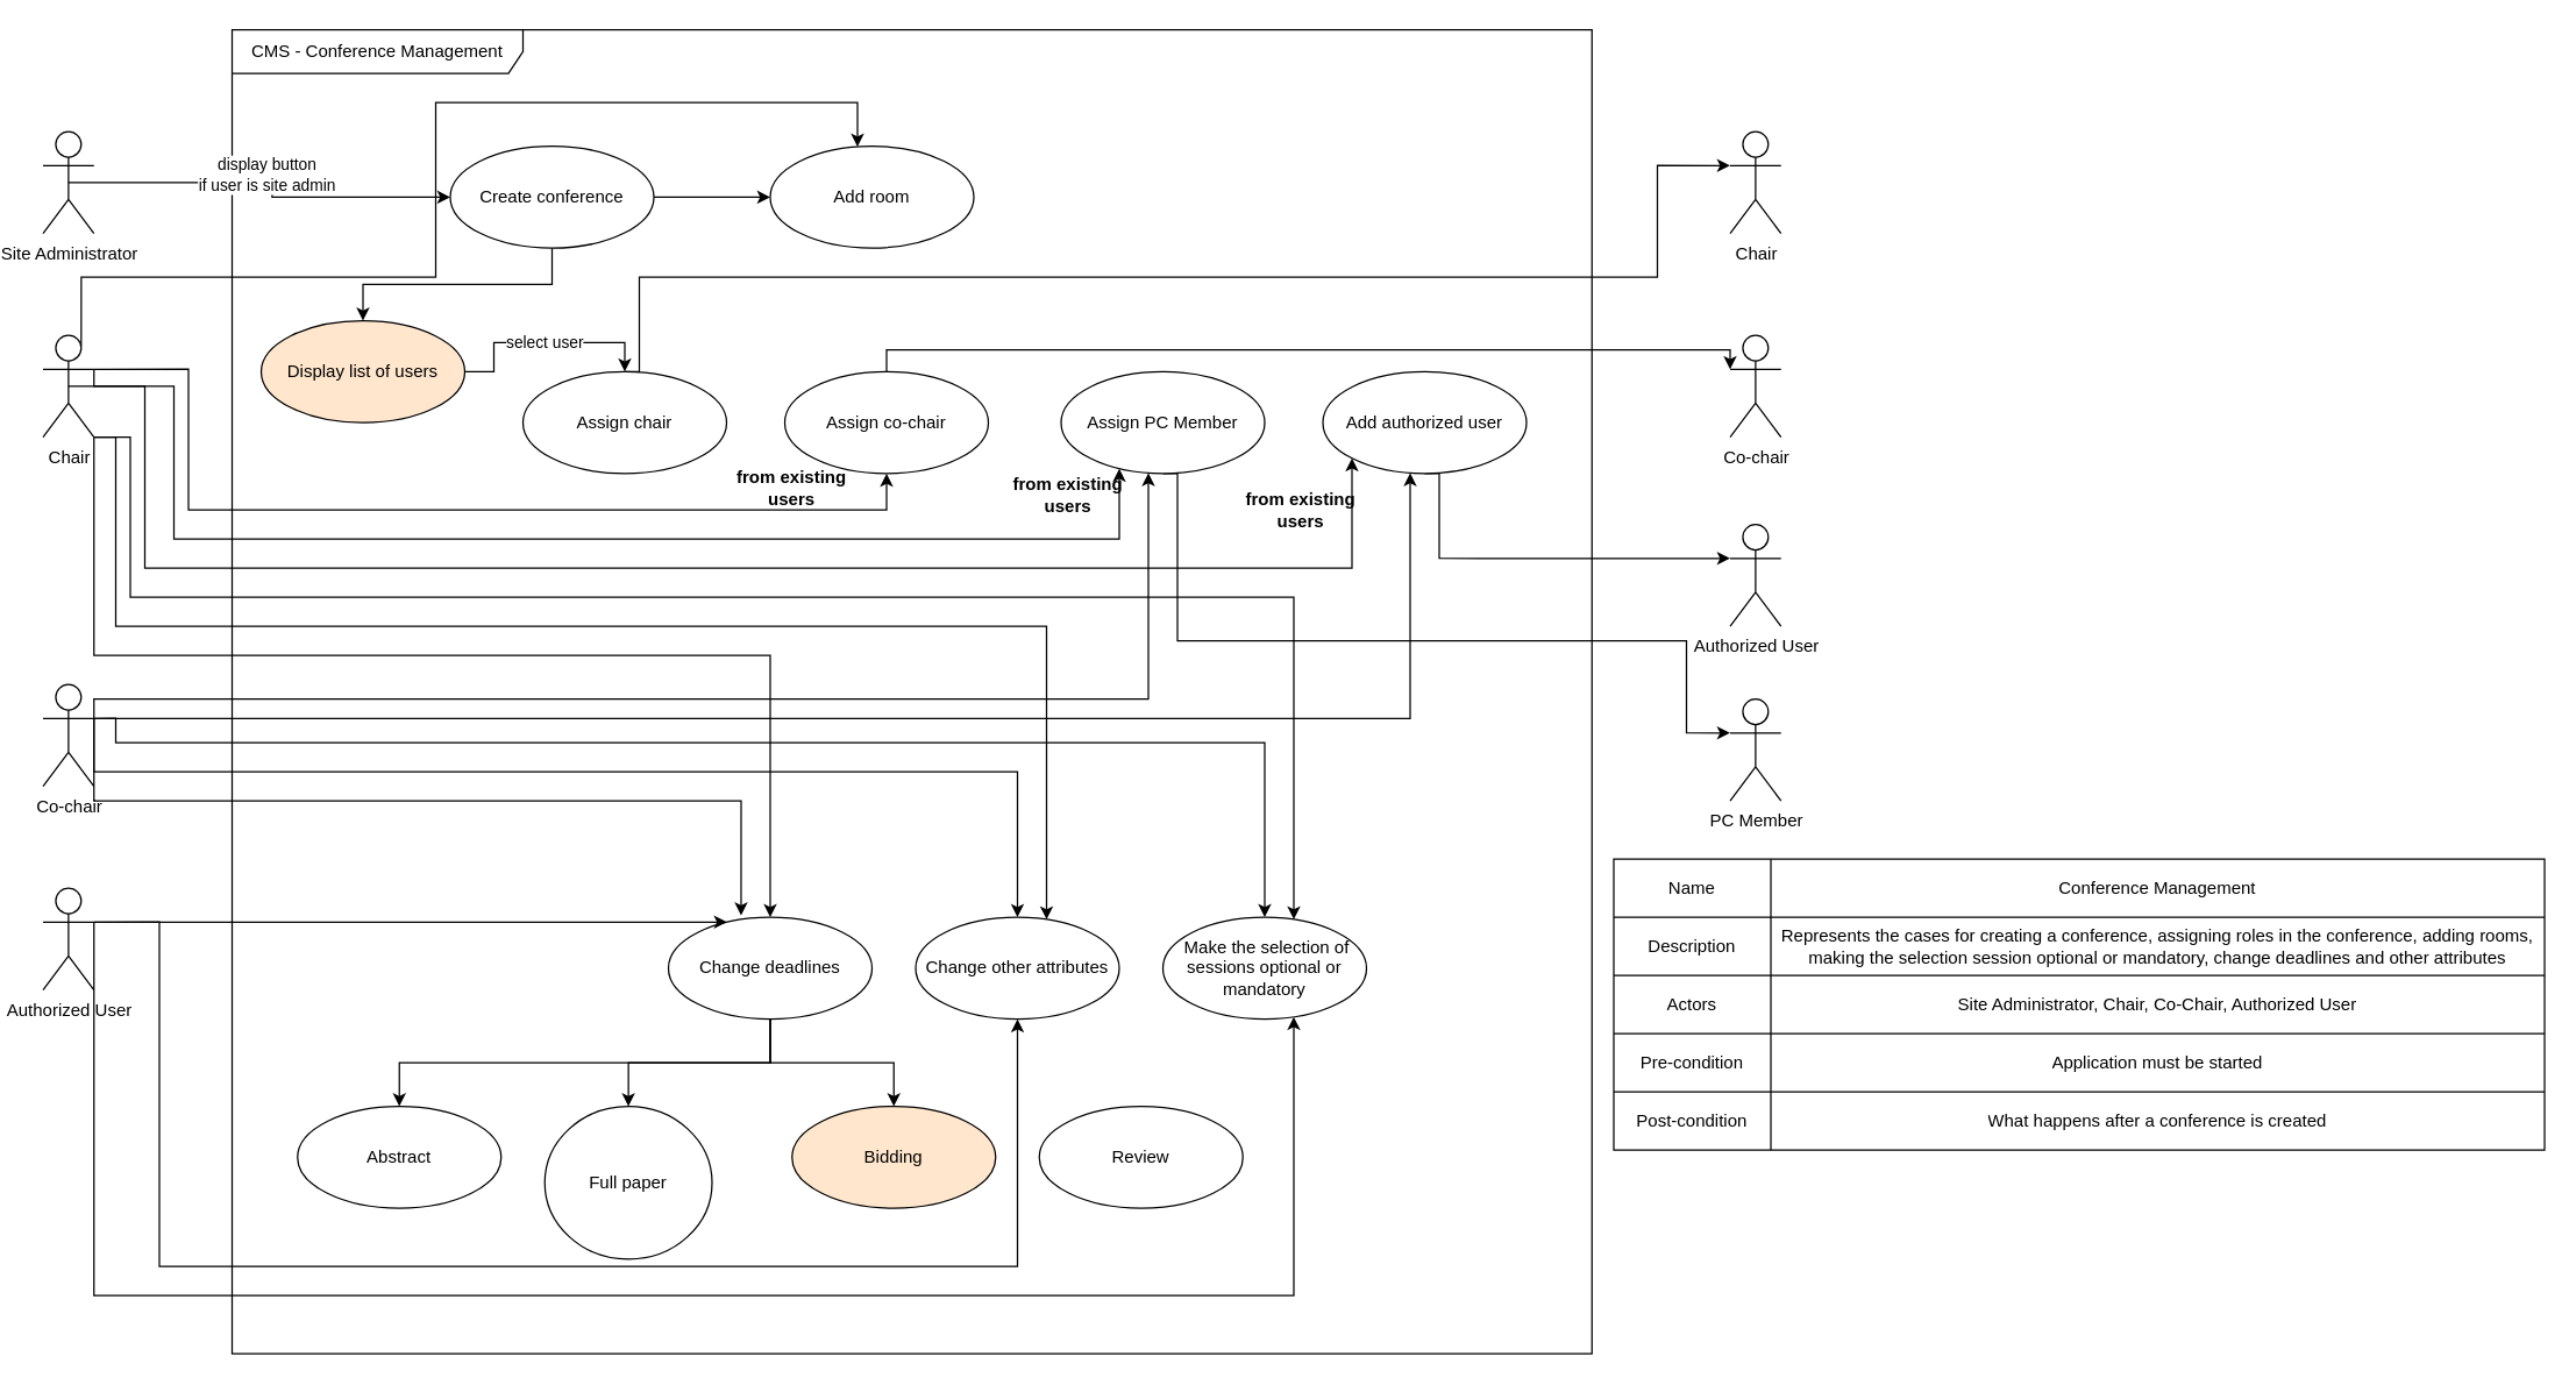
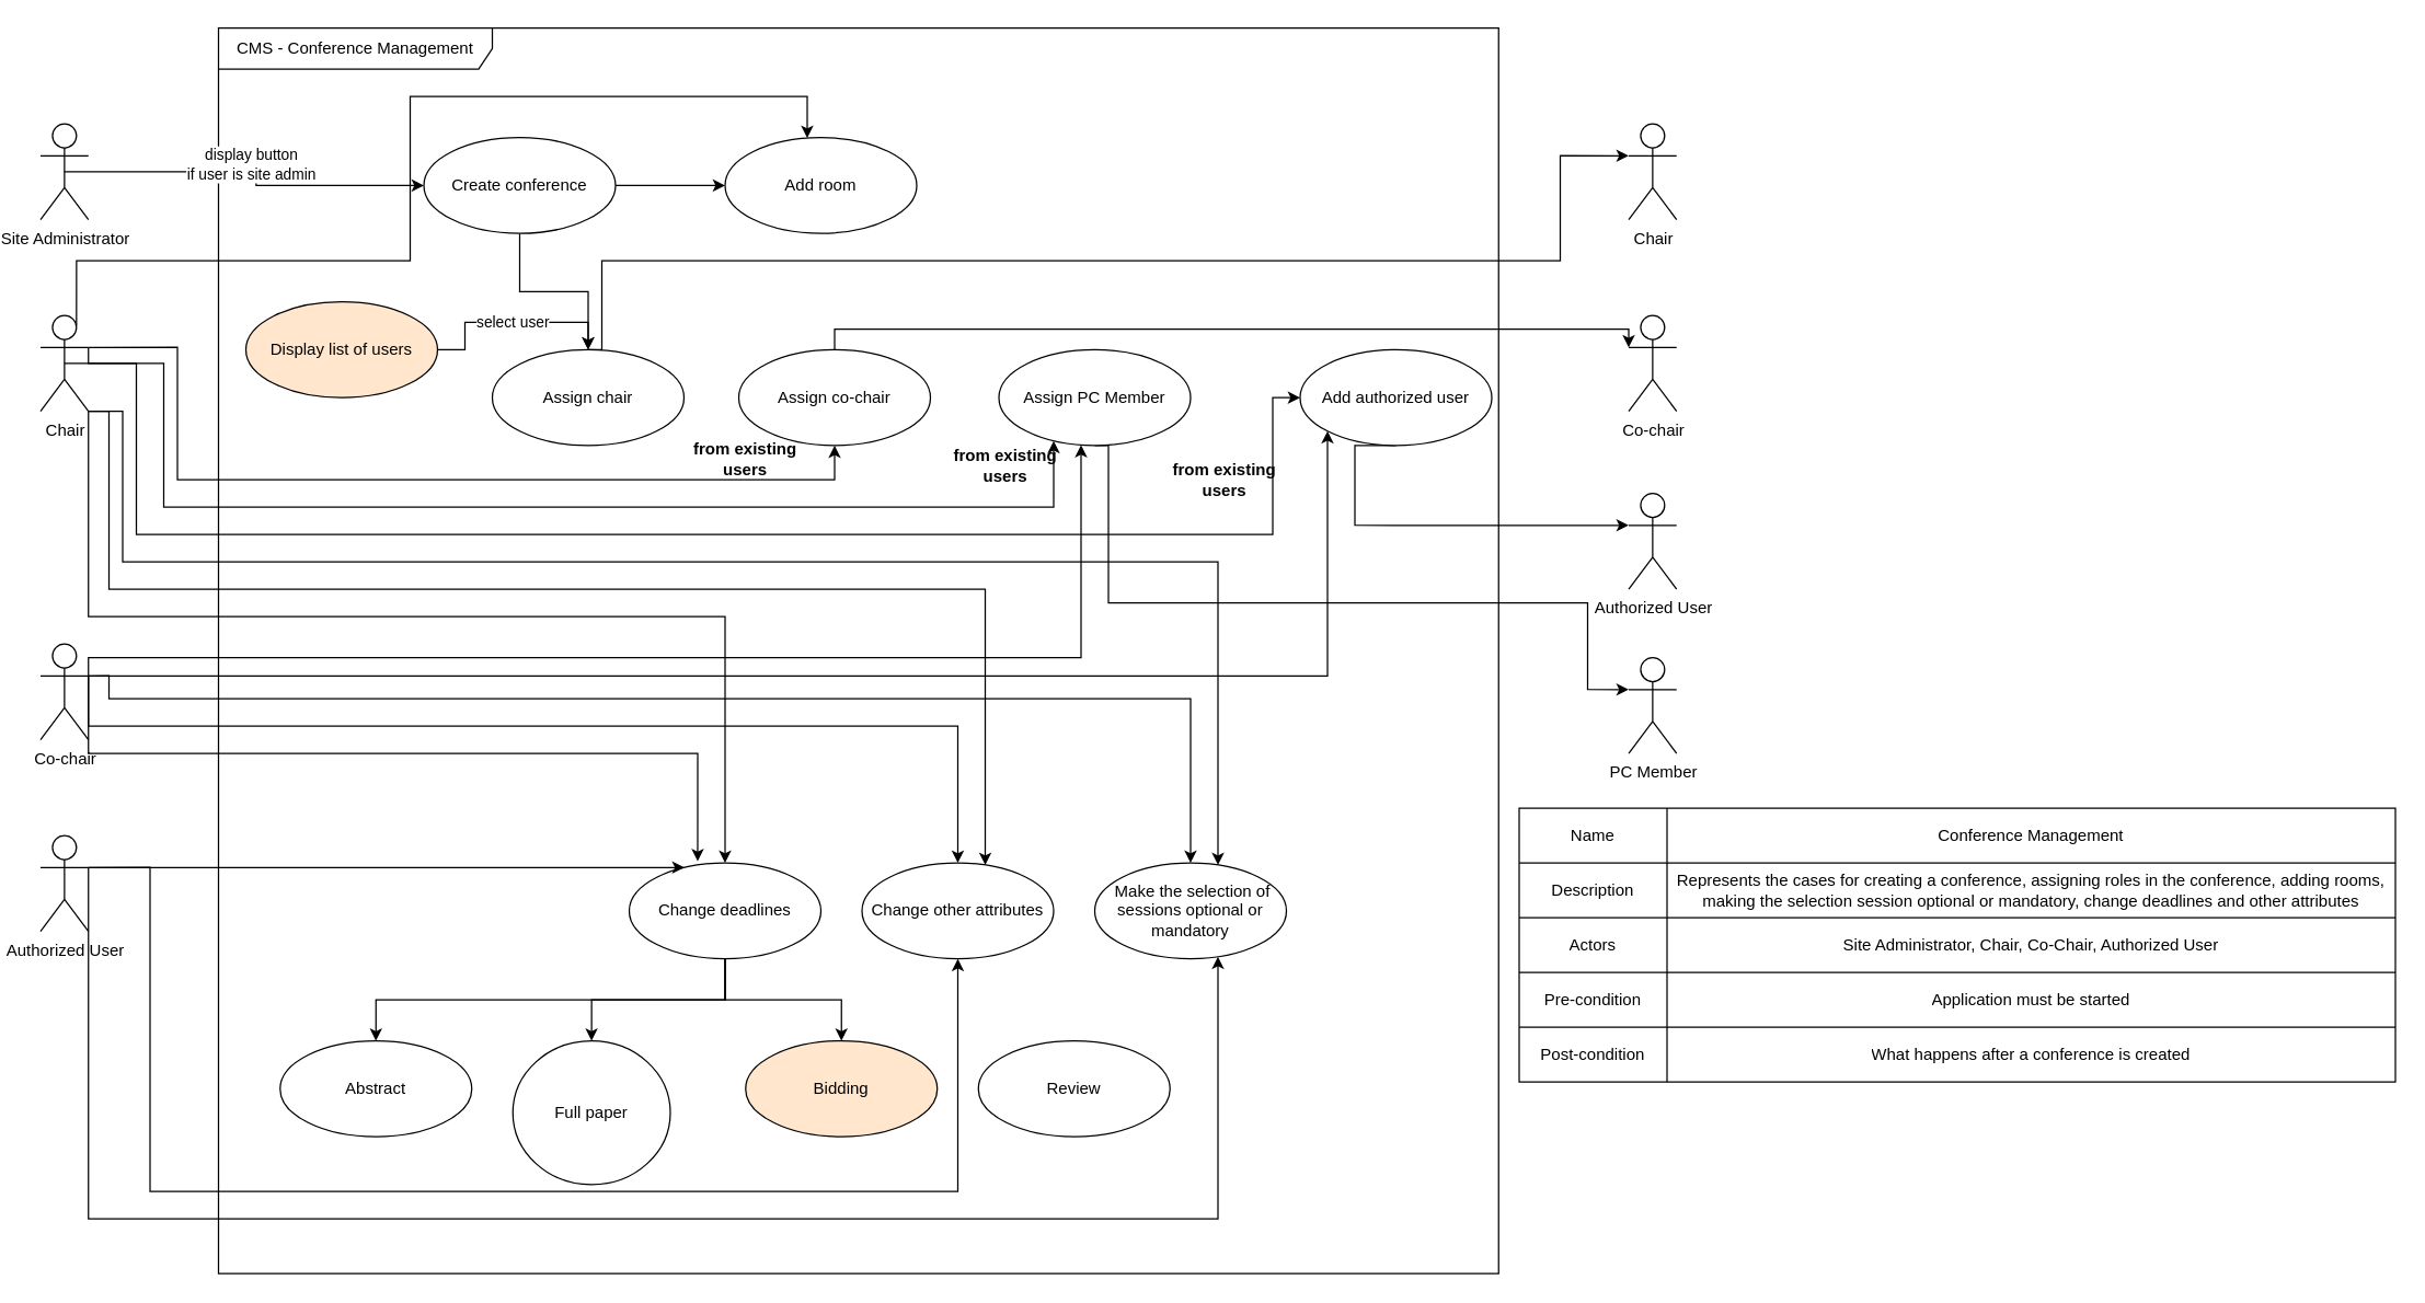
- <mxCell id="5" style="edgeStyle=orthogonalEdgeStyle;rounded=0;orthogonalLoop=1;jettySize=auto;html=1;entryX=0.5;entryY=0;entryDx=0;entryDy=0;fillColor=#f8cecc;" parent="1" source="7" target="9" edge="1"><mxGeometry relative="1" as="geometry" /></mxCell>
+ <mxCell id="5" style="edgeStyle=orthogonalEdgeStyle;rounded=0;orthogonalLoop=1;jettySize=auto;html=1;fillColor=#f8cecc;" parent="1" source="7" target="11" edge="1"><mxGeometry relative="1" as="geometry" /></mxCell>
- <mxCell id="18" value="Add authorized user" style="ellipse;whiteSpace=wrap;html=1;" parent="1" vertex="1"><mxGeometry x="900" y="255" width="140" height="70" as="geometry" /></mxCell>
+ <mxCell id="18" value="Add authorized user" style="ellipse;whiteSpace=wrap;html=1;" parent="1" vertex="1"><mxGeometry x="940" y="255" width="140" height="70" as="geometry" /></mxCell>
